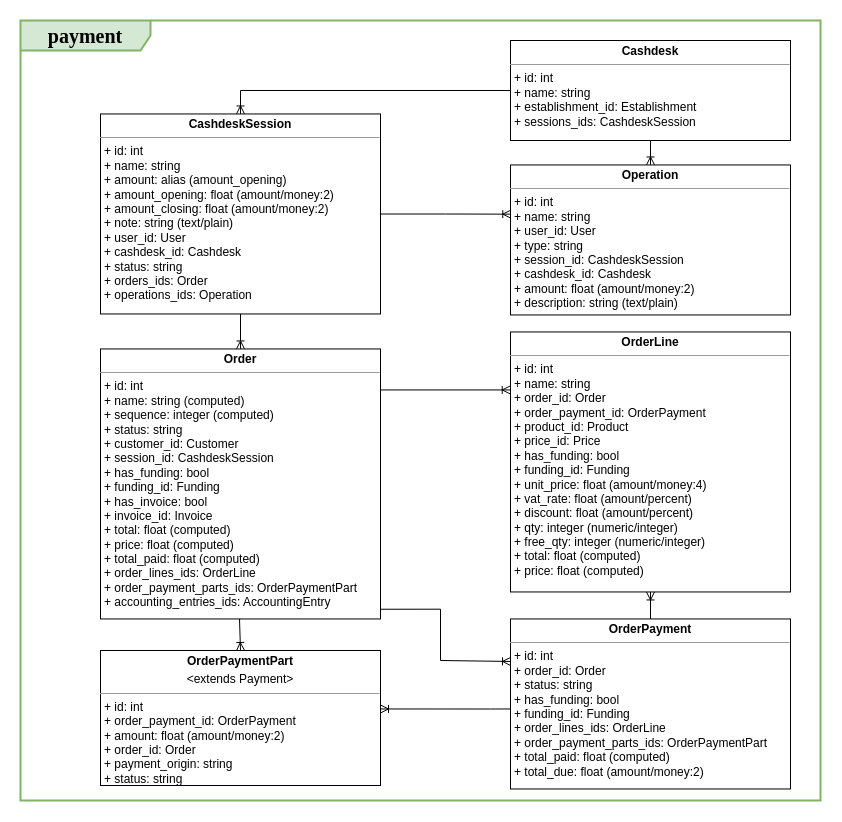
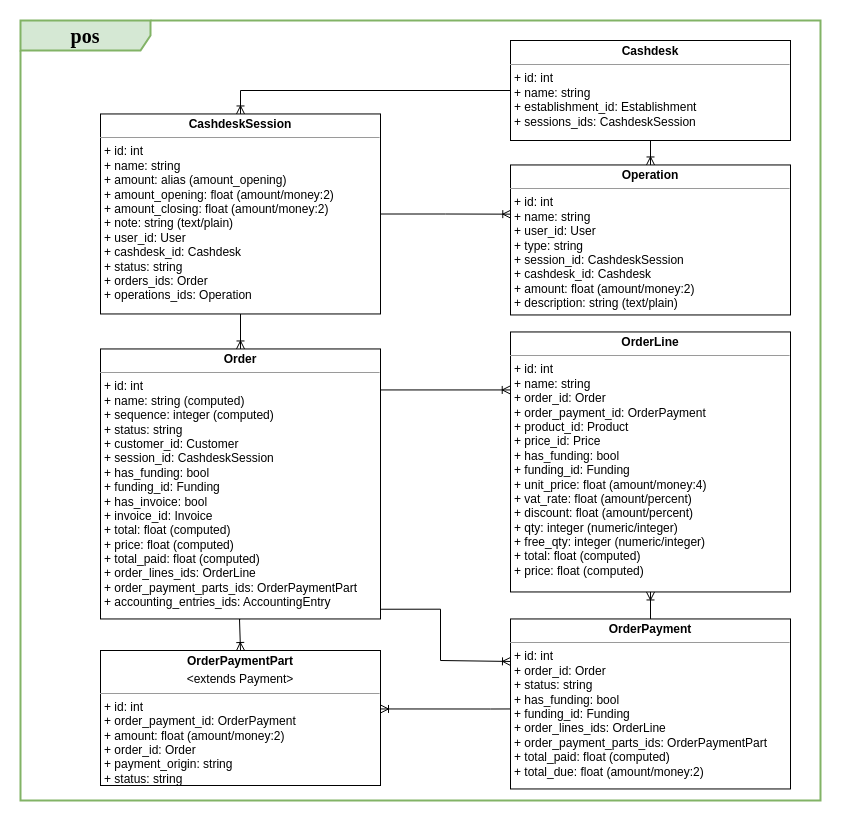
- <mxCell id="2" value="&lt;font style=&quot;font-size: 20px;&quot;&gt;&lt;b&gt;payment&lt;/b&gt;&lt;/font&gt;" style="shape=umlFrame;whiteSpace=wrap;html=1;rounded=0;shadow=0;comic=0;labelBackgroundColor=none;strokeWidth=2;fontFamily=Verdana;fontSize=10;align=center;width=130;height=30;fillColor=#d5e8d4;strokeColor=#82b366;" parent="1" vertex="1"><mxGeometry x="20" y="20" width="800" height="780" as="geometry" /></mxCell>
+ <mxCell id="2" value="&lt;font style=&quot;font-size: 20px;&quot;&gt;&lt;b&gt;pos&lt;/b&gt;&lt;/font&gt;" style="shape=umlFrame;whiteSpace=wrap;html=1;rounded=0;shadow=0;comic=0;labelBackgroundColor=none;strokeWidth=2;fontFamily=Verdana;fontSize=10;align=center;width=130;height=30;fillColor=#d5e8d4;strokeColor=#82b366;" parent="1" vertex="1"><mxGeometry x="20" y="20" width="800" height="780" as="geometry" /></mxCell>
